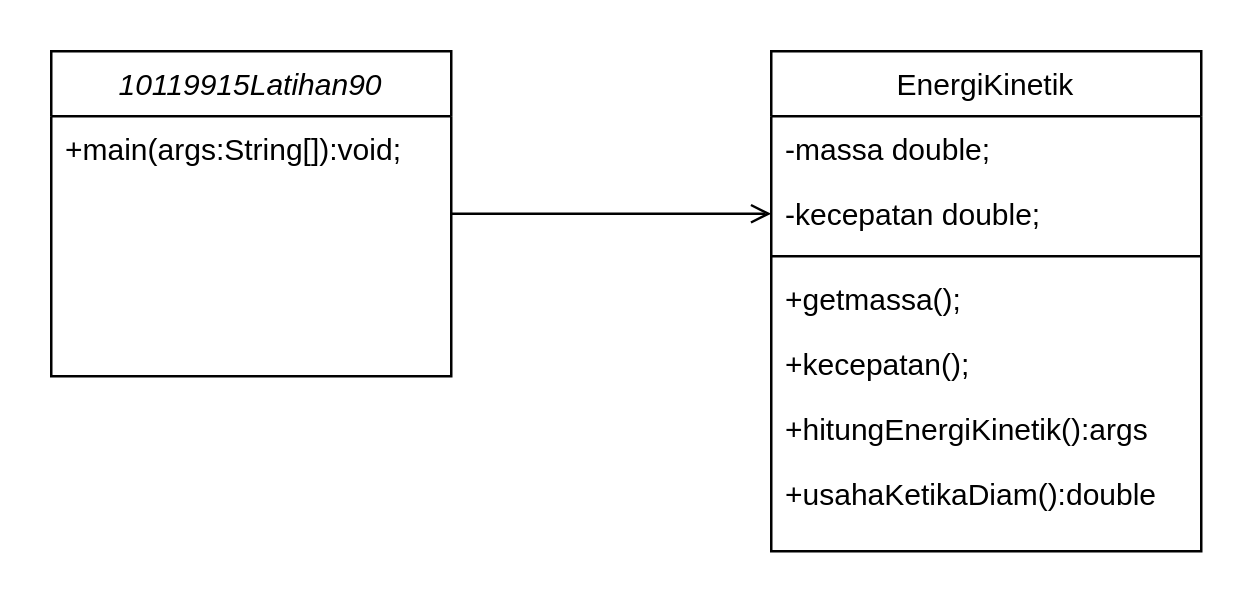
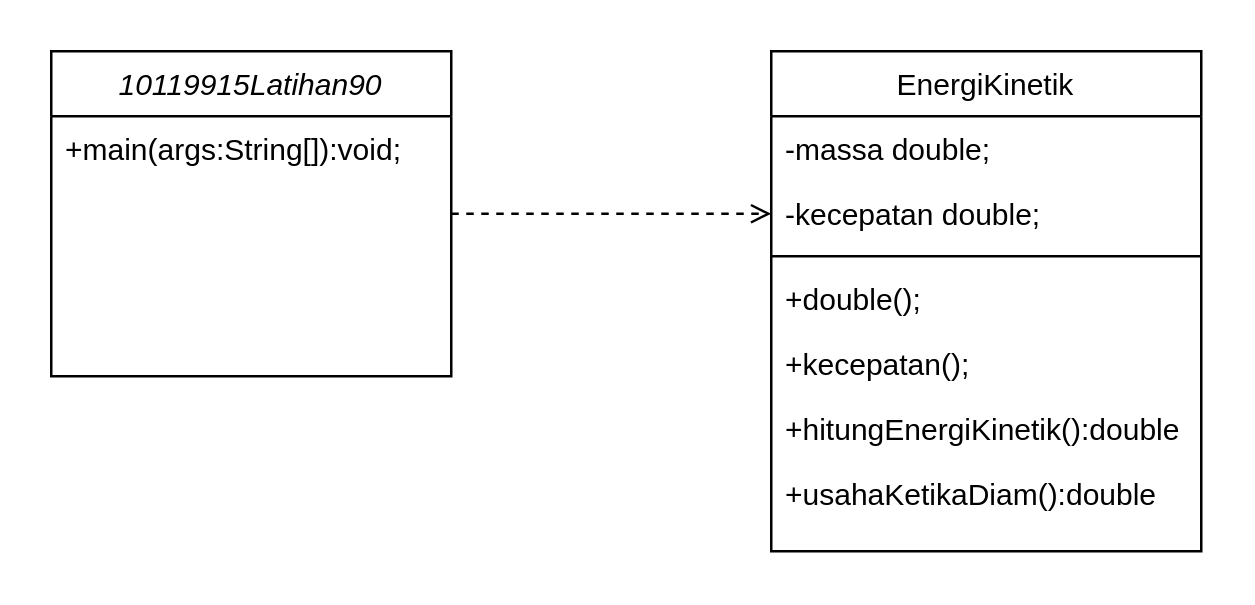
- <mxCell id="12" value="" style="endArrow=open;shadow=0;strokeWidth=1;rounded=0;endFill=1;edgeStyle=elbowEdgeStyle;elbow=vertical;" edge="1" parent="1" source="2" target="4"><mxGeometry x="0.5" y="41" relative="1" as="geometry"><mxPoint x="180" y="92" as="sourcePoint" /><mxPoint x="340" y="92" as="targetPoint" /><mxPoint x="-40" y="32" as="offset" /></mxGeometry></mxCell>
+ <mxCell id="12" value="" style="endArrow=open;shadow=0;strokeWidth=1;rounded=0;endFill=1;edgeStyle=elbowEdgeStyle;elbow=vertical;dashed=1;" edge="1" parent="1" source="2" target="4"><mxGeometry x="0.5" y="41" relative="1" as="geometry"><mxPoint x="180" y="92" as="sourcePoint" /><mxPoint x="340" y="92" as="targetPoint" /><mxPoint x="-40" y="32" as="offset" /></mxGeometry></mxCell>
- <mxCell id="8" value="+getmassa();&#10;" style="text;align=left;verticalAlign=top;spacingLeft=4;spacingRight=4;overflow=hidden;rotatable=0;points=[[0,0.5],[1,0.5]];portConstraint=eastwest;" vertex="1" parent="4"><mxGeometry y="86" width="172" height="26" as="geometry" /></mxCell>
+ <mxCell id="8" value="+double();&#10;" style="text;align=left;verticalAlign=top;spacingLeft=4;spacingRight=4;overflow=hidden;rotatable=0;points=[[0,0.5],[1,0.5]];portConstraint=eastwest;" vertex="1" parent="4"><mxGeometry y="86" width="172" height="26" as="geometry" /></mxCell>
- <mxCell id="10" value="+hitungEnergiKinetik():args" style="text;align=left;verticalAlign=top;spacingLeft=4;spacingRight=4;overflow=hidden;rotatable=0;points=[[0,0.5],[1,0.5]];portConstraint=eastwest;rounded=0;shadow=0;html=0;" vertex="1" parent="4"><mxGeometry y="138" width="172" height="26" as="geometry" /></mxCell>
+ <mxCell id="10" value="+hitungEnergiKinetik():double" style="text;align=left;verticalAlign=top;spacingLeft=4;spacingRight=4;overflow=hidden;rotatable=0;points=[[0,0.5],[1,0.5]];portConstraint=eastwest;rounded=0;shadow=0;html=0;" vertex="1" parent="4"><mxGeometry y="138" width="172" height="26" as="geometry" /></mxCell>
